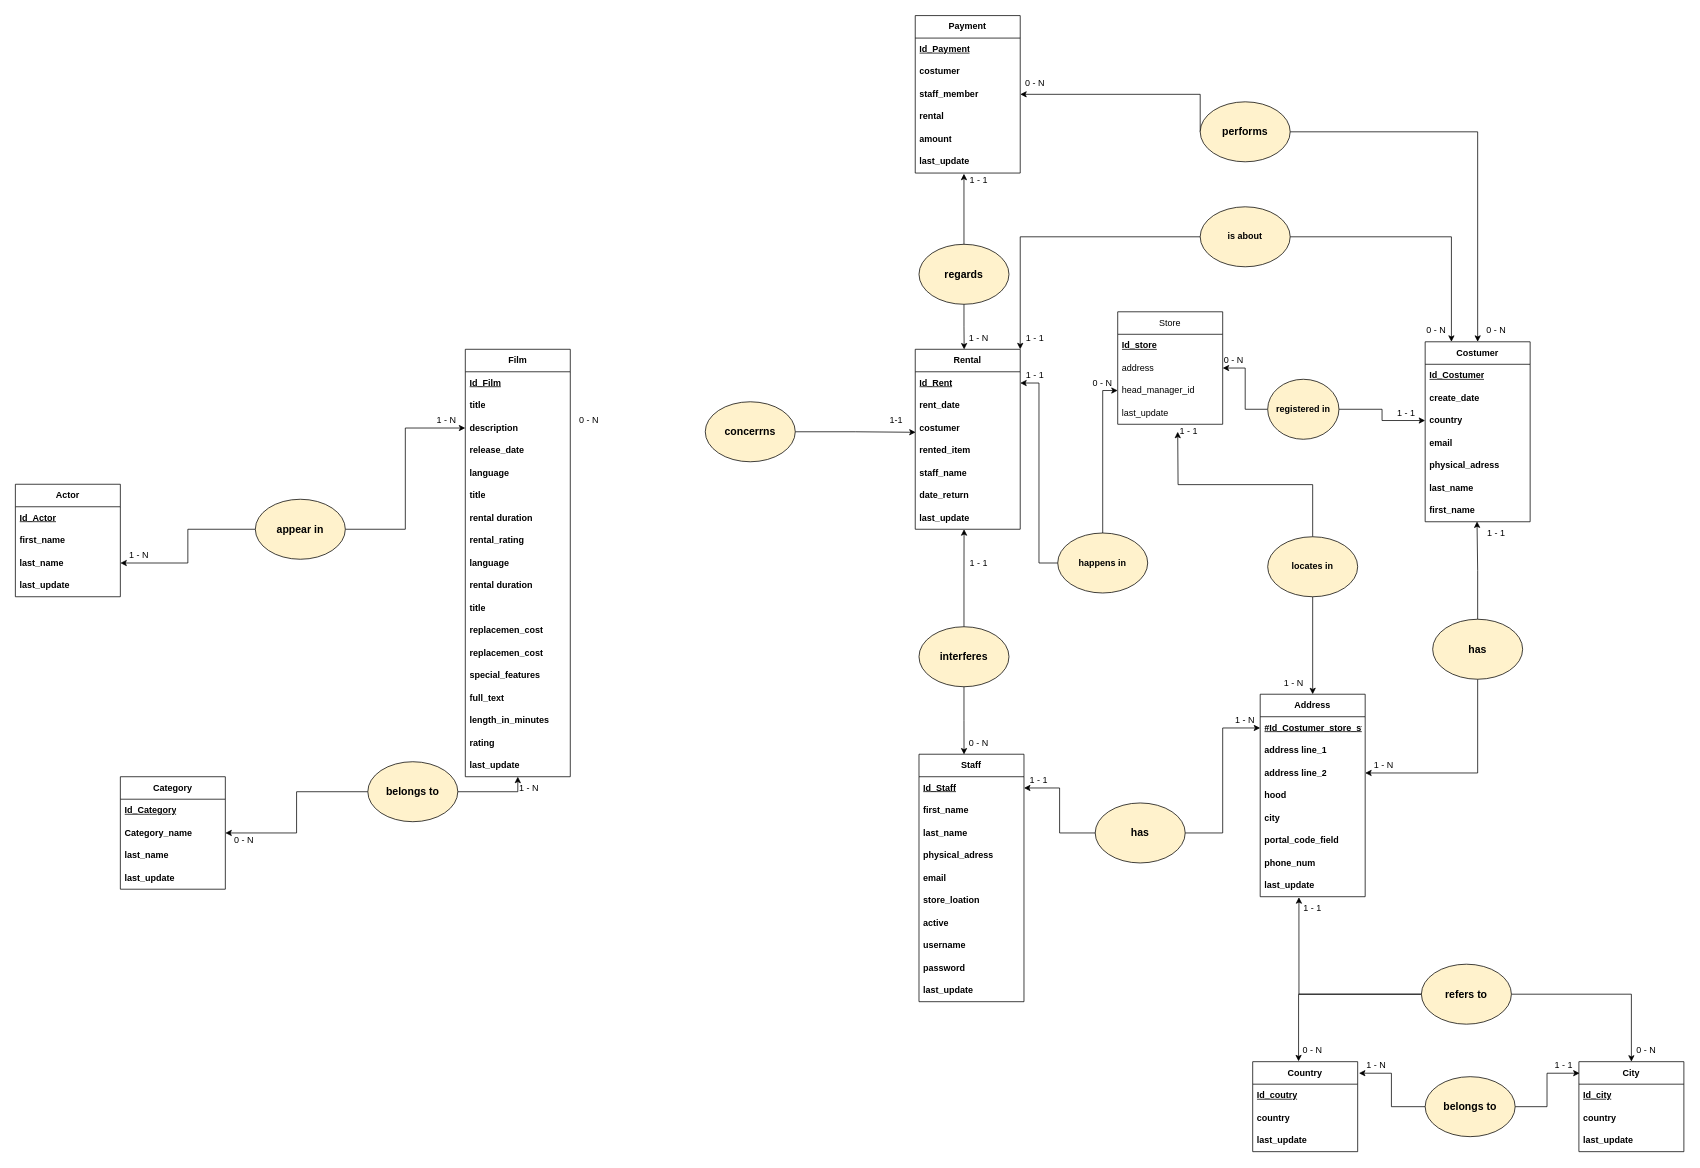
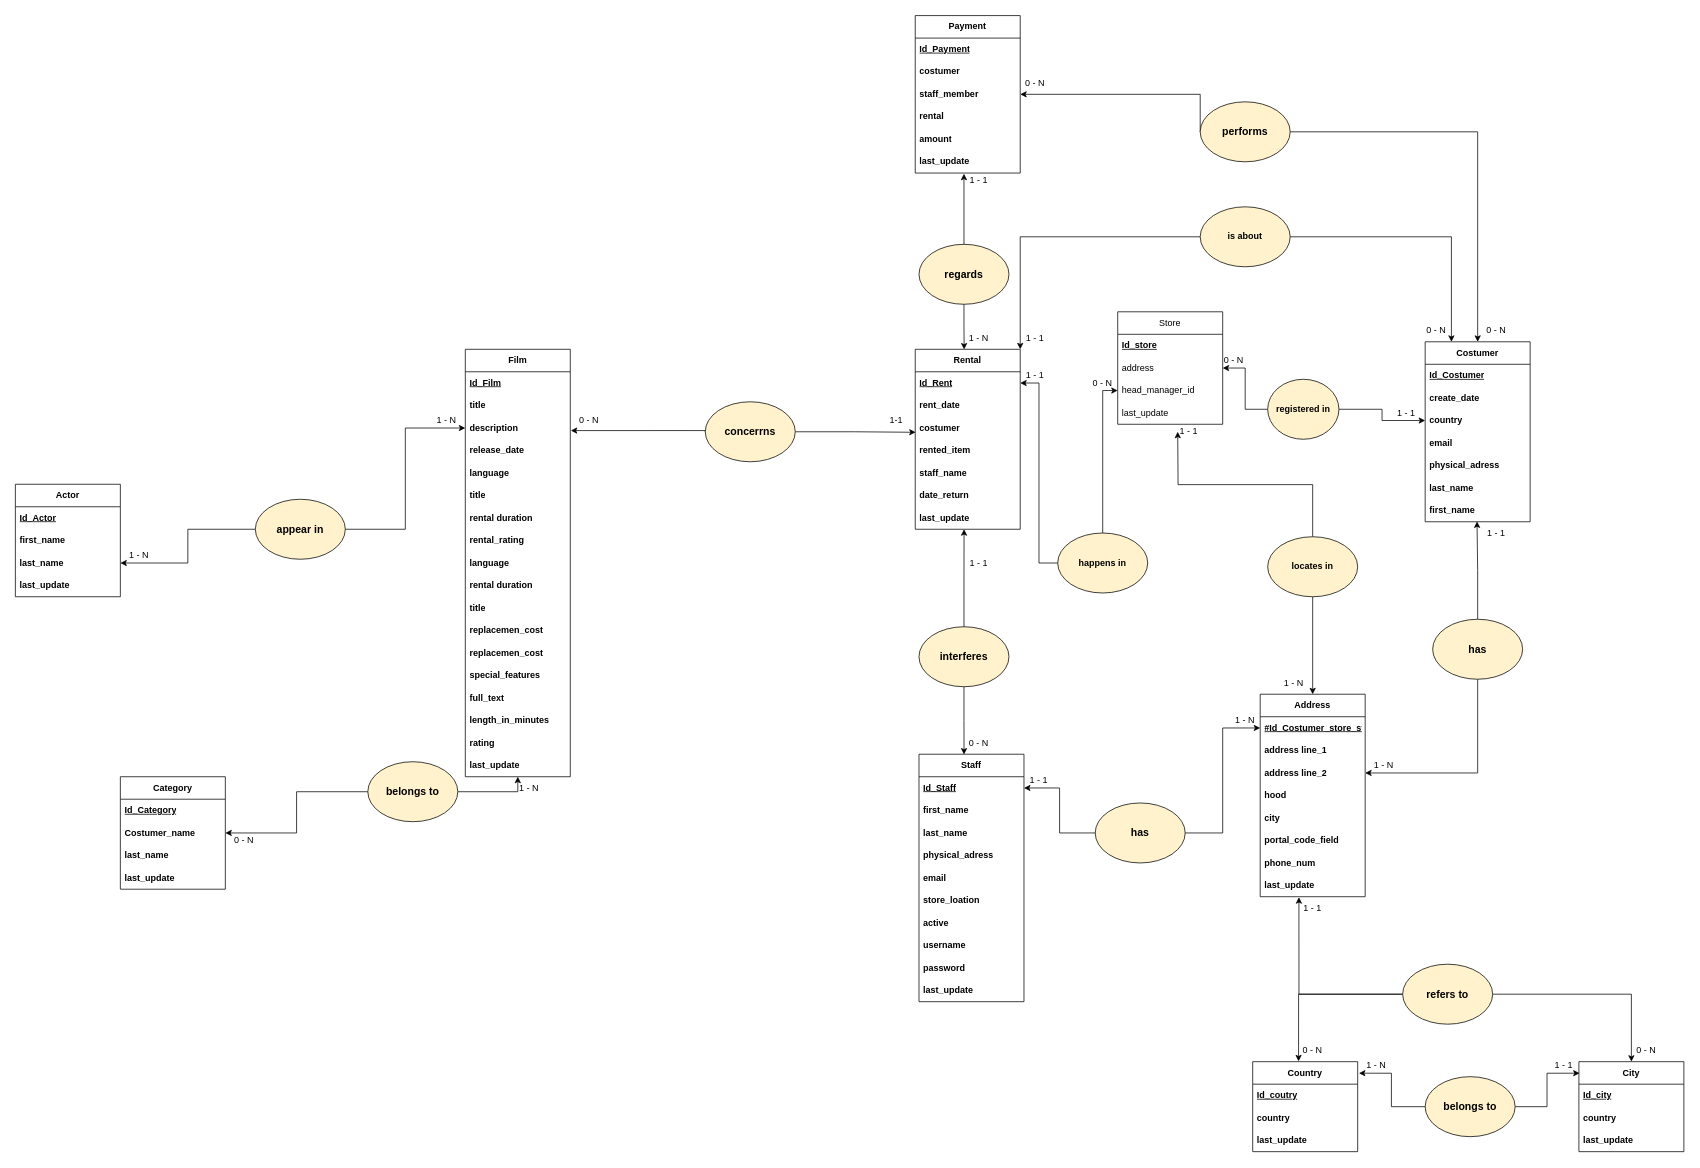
+ <mxCell id="90" style="edgeStyle=orthogonalEdgeStyle;rounded=0;orthogonalLoop=1;jettySize=auto;html=1;exitX=0;exitY=0.5;exitDx=0;exitDy=0;entryX=1.005;entryY=-0.386;entryDx=0;entryDy=0;entryPerimeter=0;" parent="1" source="91" target="62" edge="1"><mxGeometry relative="1" as="geometry"><Array as="points"><mxPoint x="940" y="573" /></Array></mxGeometry></mxCell>
- <mxCell id="11" value="&lt;b&gt;Category_name&lt;/b&gt;" style="text;strokeColor=none;fillColor=none;align=left;verticalAlign=middle;spacingLeft=4;spacingRight=4;overflow=hidden;points=[[0,0.5],[1,0.5]];portConstraint=eastwest;rotatable=0;whiteSpace=wrap;html=1;" parent="9" vertex="1"><mxGeometry y="60" width="140" height="30" as="geometry" /></mxCell>
+ <mxCell id="11" value="&lt;b&gt;Costumer_name&lt;/b&gt;" style="text;strokeColor=none;fillColor=none;align=left;verticalAlign=middle;spacingLeft=4;spacingRight=4;overflow=hidden;points=[[0,0.5],[1,0.5]];portConstraint=eastwest;rotatable=0;whiteSpace=wrap;html=1;" parent="9" vertex="1"><mxGeometry y="60" width="140" height="30" as="geometry" /></mxCell>
- <mxCell id="106" value="&lt;b&gt;&lt;font style=&quot;font-size: 14px;&quot;&gt;refers to&lt;/font&gt;&lt;/b&gt;" style="ellipse;whiteSpace=wrap;html=1;fillColor=#fff2cc;strokeColor=#000000;" parent="1" vertex="1"><mxGeometry x="1895" y="1285" width="120" height="80" as="geometry" /></mxCell>
+ <mxCell id="106" value="&lt;b&gt;&lt;font style=&quot;font-size: 14px;&quot;&gt;refers to&lt;/font&gt;&lt;/b&gt;" style="ellipse;whiteSpace=wrap;html=1;fillColor=#fff2cc;strokeColor=#000000;" parent="1" vertex="1"><mxGeometry x="1870" y="1285" width="120" height="80" as="geometry" /></mxCell>
